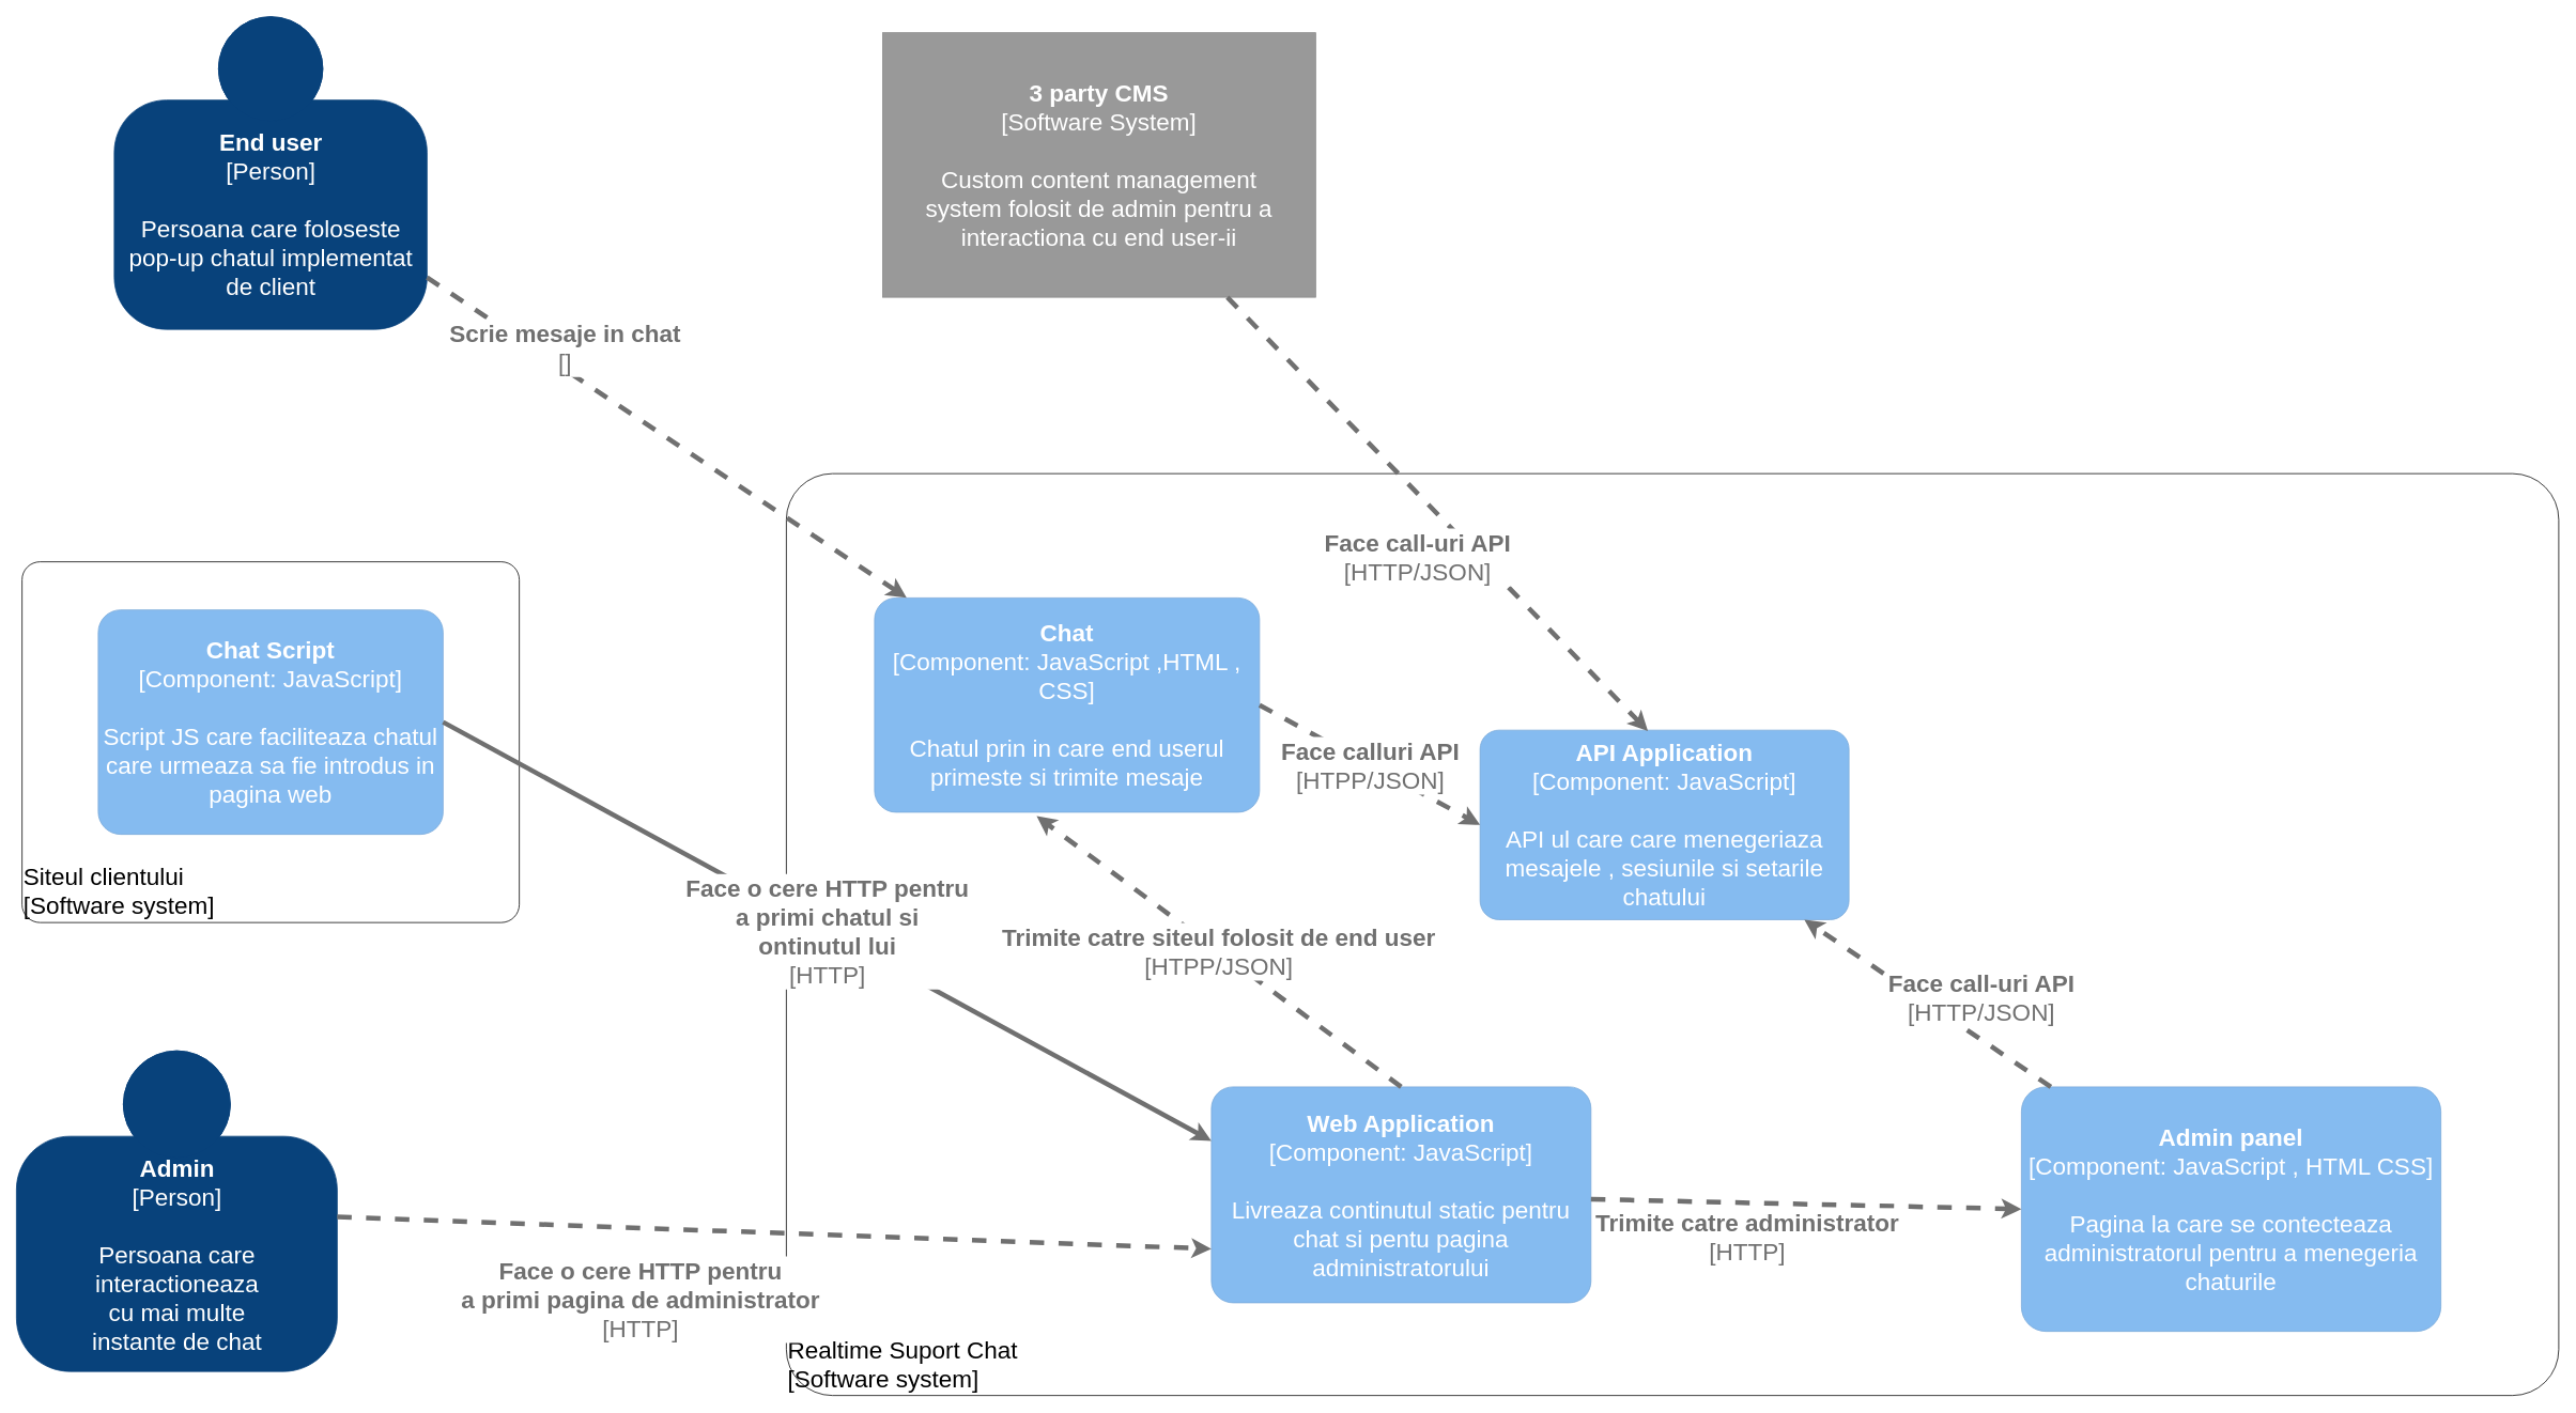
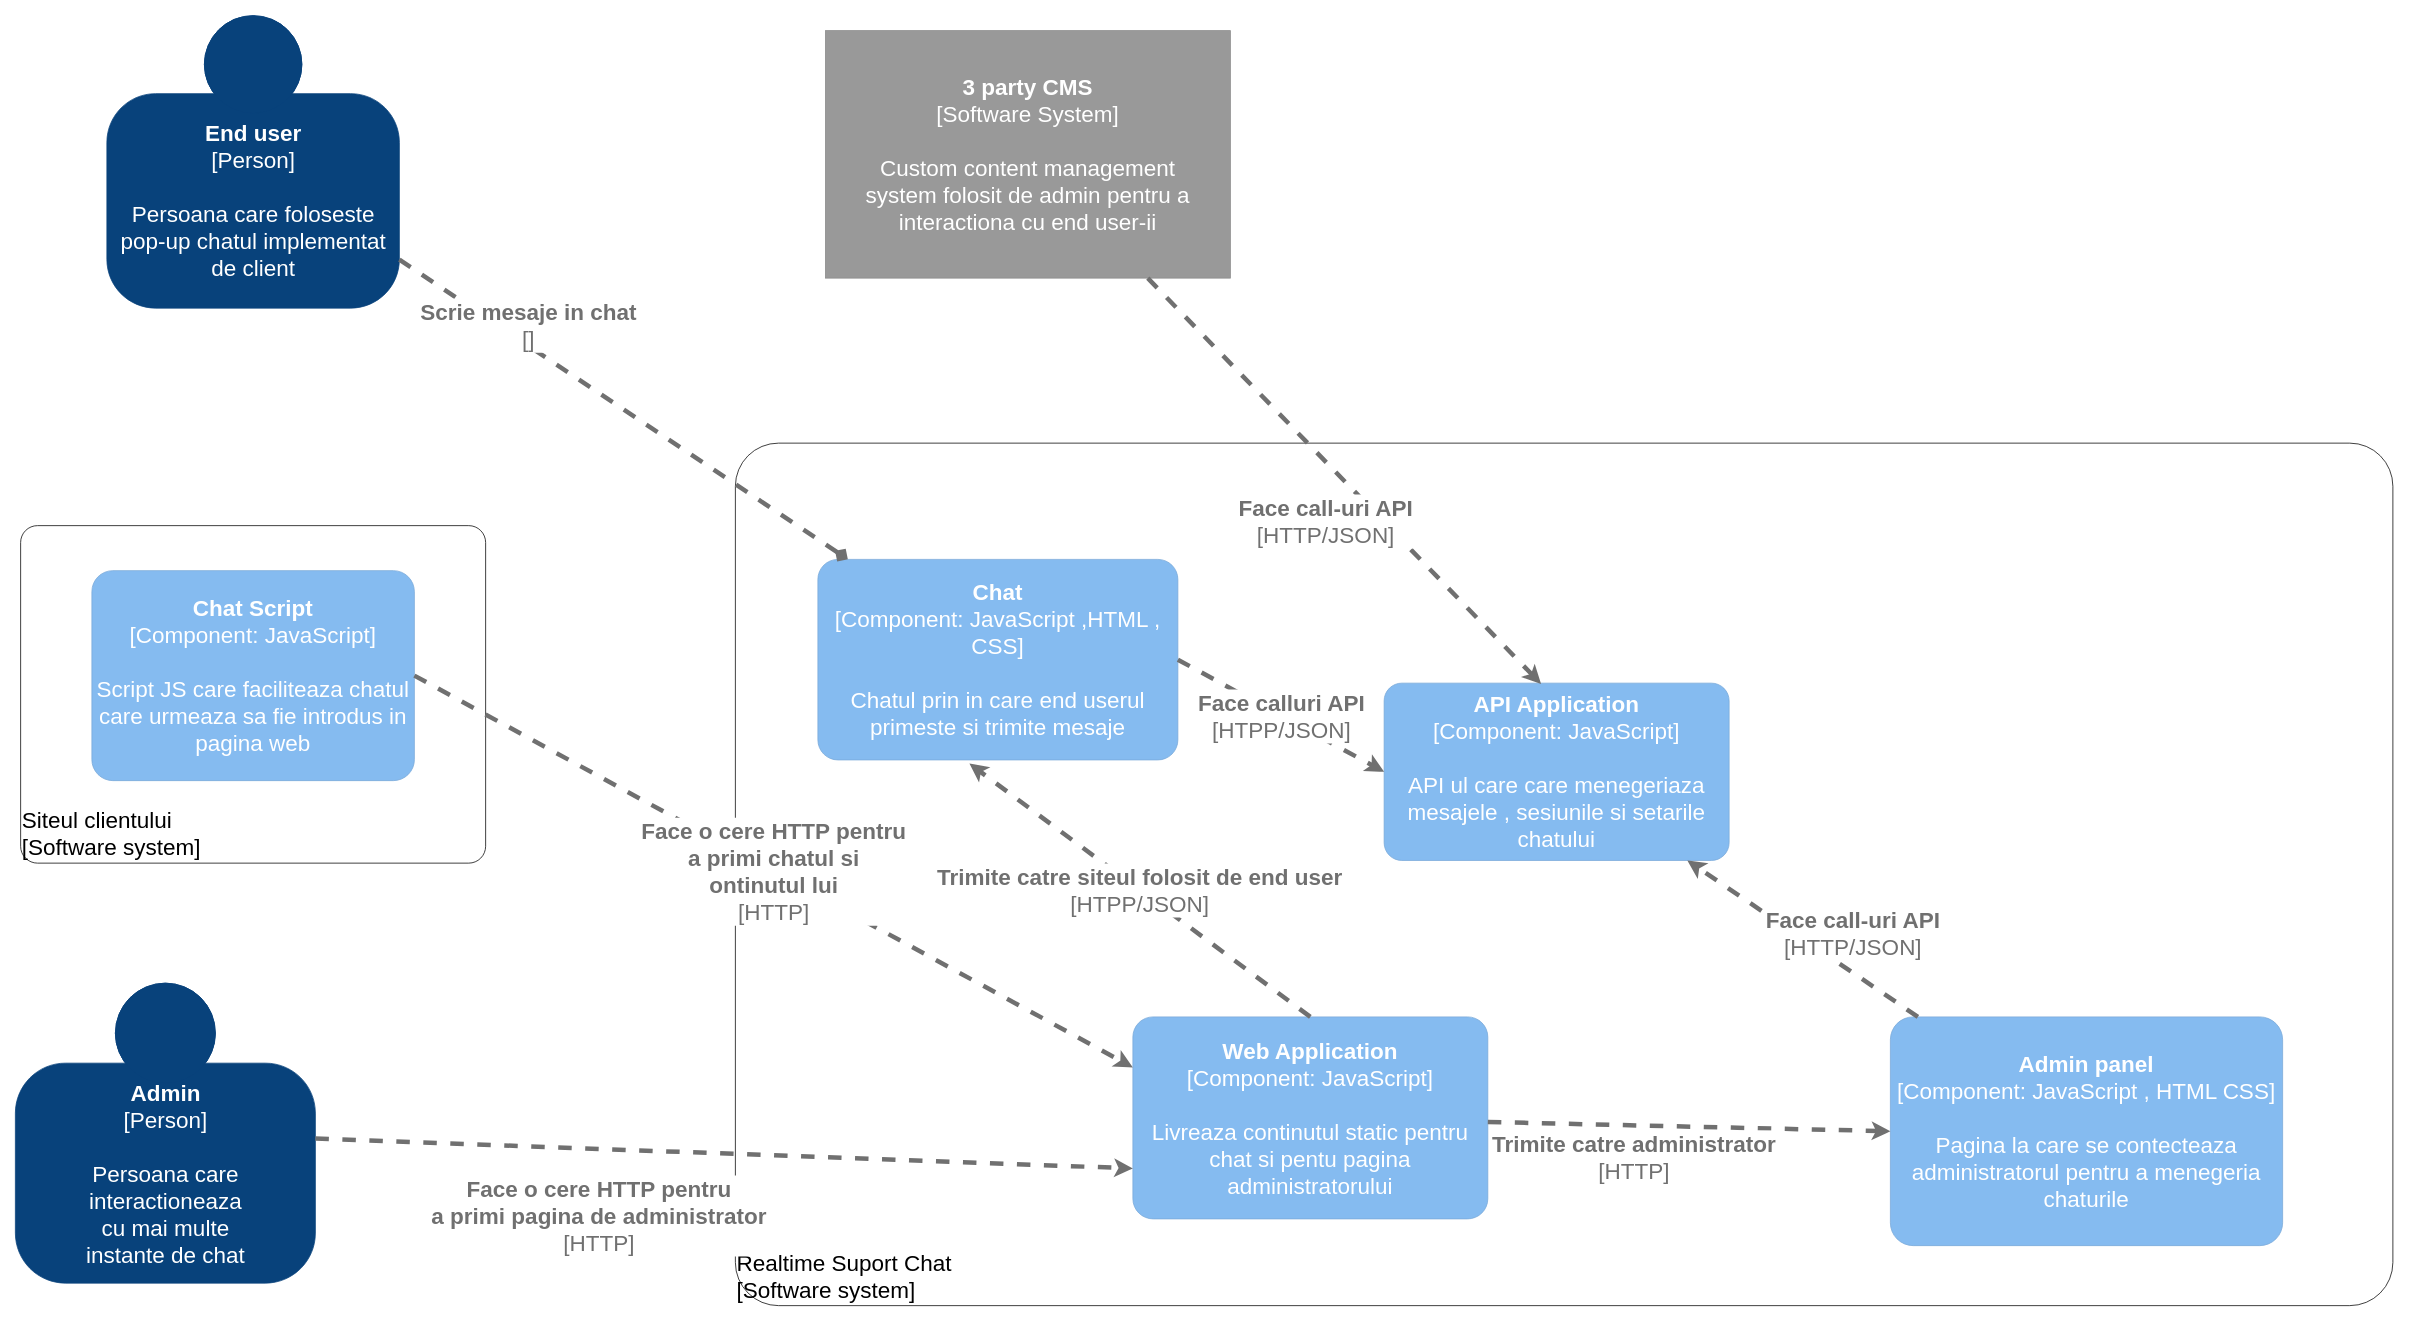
- <mxCell id="19" value="&lt;div style=&quot;text-align: left; font-size: 30px;&quot;&gt;&lt;div style=&quot;text-align: center; font-size: 30px;&quot;&gt;&lt;b style=&quot;font-size: 30px;&quot;&gt;Scrie mesaje in chat &lt;/b&gt;&lt;/div&gt;&lt;div style=&quot;text-align: center; font-size: 30px;&quot;&gt;[]&lt;/div&gt;&lt;/div&gt;" style="edgeStyle=none;rounded=0;html=1;jettySize=auto;orthogonalLoop=1;strokeColor=#707070;strokeWidth=6;fontColor=#707070;jumpStyle=none;dashed=1;metaEdit=1;metaData={&quot;c4Type&quot;:{&quot;editable&quot;:false}};fontSize=30;" edge="1" parent="1" source="2" target="15"><mxGeometry x="-0.466" y="22" width="160" relative="1" as="geometry"><mxPoint x="1080" y="1520" as="sourcePoint" /><mxPoint x="630" y="660" as="targetPoint" /><mxPoint y="-1" as="offset" /></mxGeometry></mxCell>
+ <mxCell id="19" value="&lt;div style=&quot;text-align: left; font-size: 30px;&quot;&gt;&lt;div style=&quot;text-align: center; font-size: 30px;&quot;&gt;&lt;b style=&quot;font-size: 30px;&quot;&gt;Scrie mesaje in chat &lt;/b&gt;&lt;/div&gt;&lt;div style=&quot;text-align: center; font-size: 30px;&quot;&gt;[]&lt;/div&gt;&lt;/div&gt;" style="edgeStyle=none;rounded=0;html=1;jettySize=auto;orthogonalLoop=1;strokeColor=#707070;strokeWidth=6;fontColor=#707070;jumpStyle=none;dashed=1;metaEdit=1;metaData={&quot;c4Type&quot;:{&quot;editable&quot;:false}};fontSize=30;endArrow=diamond;" edge="1" parent="1" source="2" target="15"><mxGeometry x="-0.466" y="22" width="160" relative="1" as="geometry"><mxPoint x="1080" y="1520" as="sourcePoint" /><mxPoint x="630" y="660" as="targetPoint" /><mxPoint y="-1" as="offset" /></mxGeometry></mxCell>
- <mxCell id="18" value="&lt;div style=&quot;text-align: left; font-size: 30px;&quot;&gt;&lt;div style=&quot;text-align: center; font-size: 30px;&quot;&gt;&lt;b style=&quot;font-size: 30px;&quot;&gt;Face o cere HTTP pentru&#10; a primi chatul si &#10;ontinutul lui &lt;/b&gt;&lt;/div&gt;&lt;div style=&quot;text-align: center; font-size: 30px;&quot;&gt;[HTTP]&lt;/div&gt;&lt;/div&gt;" style="edgeStyle=none;rounded=0;html=1;jettySize=auto;orthogonalLoop=1;strokeColor=#707070;strokeWidth=6;fontColor=#707070;jumpStyle=none;dashed=0;metaEdit=1;metaData={&quot;c4Type&quot;:{&quot;editable&quot;:false}};exitX=1;exitY=0.5;exitDx=0;exitDy=0;exitPerimeter=0;fontSize=30;entryX=0;entryY=0.25;entryDx=0;entryDy=0;entryPerimeter=0;" edge="1" parent="1" source="7" target="12"><mxGeometry width="160" relative="1" as="geometry"><mxPoint x="971.185" y="470" as="sourcePoint" /><mxPoint x="920.004" y="1050" as="targetPoint" /></mxGeometry></mxCell>
+ <mxCell id="18" value="&lt;div style=&quot;text-align: left; font-size: 30px;&quot;&gt;&lt;div style=&quot;text-align: center; font-size: 30px;&quot;&gt;&lt;b style=&quot;font-size: 30px;&quot;&gt;Face o cere HTTP pentru&#10; a primi chatul si &#10;ontinutul lui &lt;/b&gt;&lt;/div&gt;&lt;div style=&quot;text-align: center; font-size: 30px;&quot;&gt;[HTTP]&lt;/div&gt;&lt;/div&gt;" style="edgeStyle=none;rounded=0;html=1;jettySize=auto;orthogonalLoop=1;strokeColor=#707070;strokeWidth=6;fontColor=#707070;jumpStyle=none;dashed=1;metaEdit=1;metaData={&quot;c4Type&quot;:{&quot;editable&quot;:false}};exitX=1;exitY=0.5;exitDx=0;exitDy=0;exitPerimeter=0;fontSize=30;entryX=0;entryY=0.25;entryDx=0;entryDy=0;entryPerimeter=0;" edge="1" parent="1" source="7" target="12"><mxGeometry width="160" relative="1" as="geometry"><mxPoint x="971.185" y="470" as="sourcePoint" /><mxPoint x="920.004" y="1050" as="targetPoint" /></mxGeometry></mxCell>
